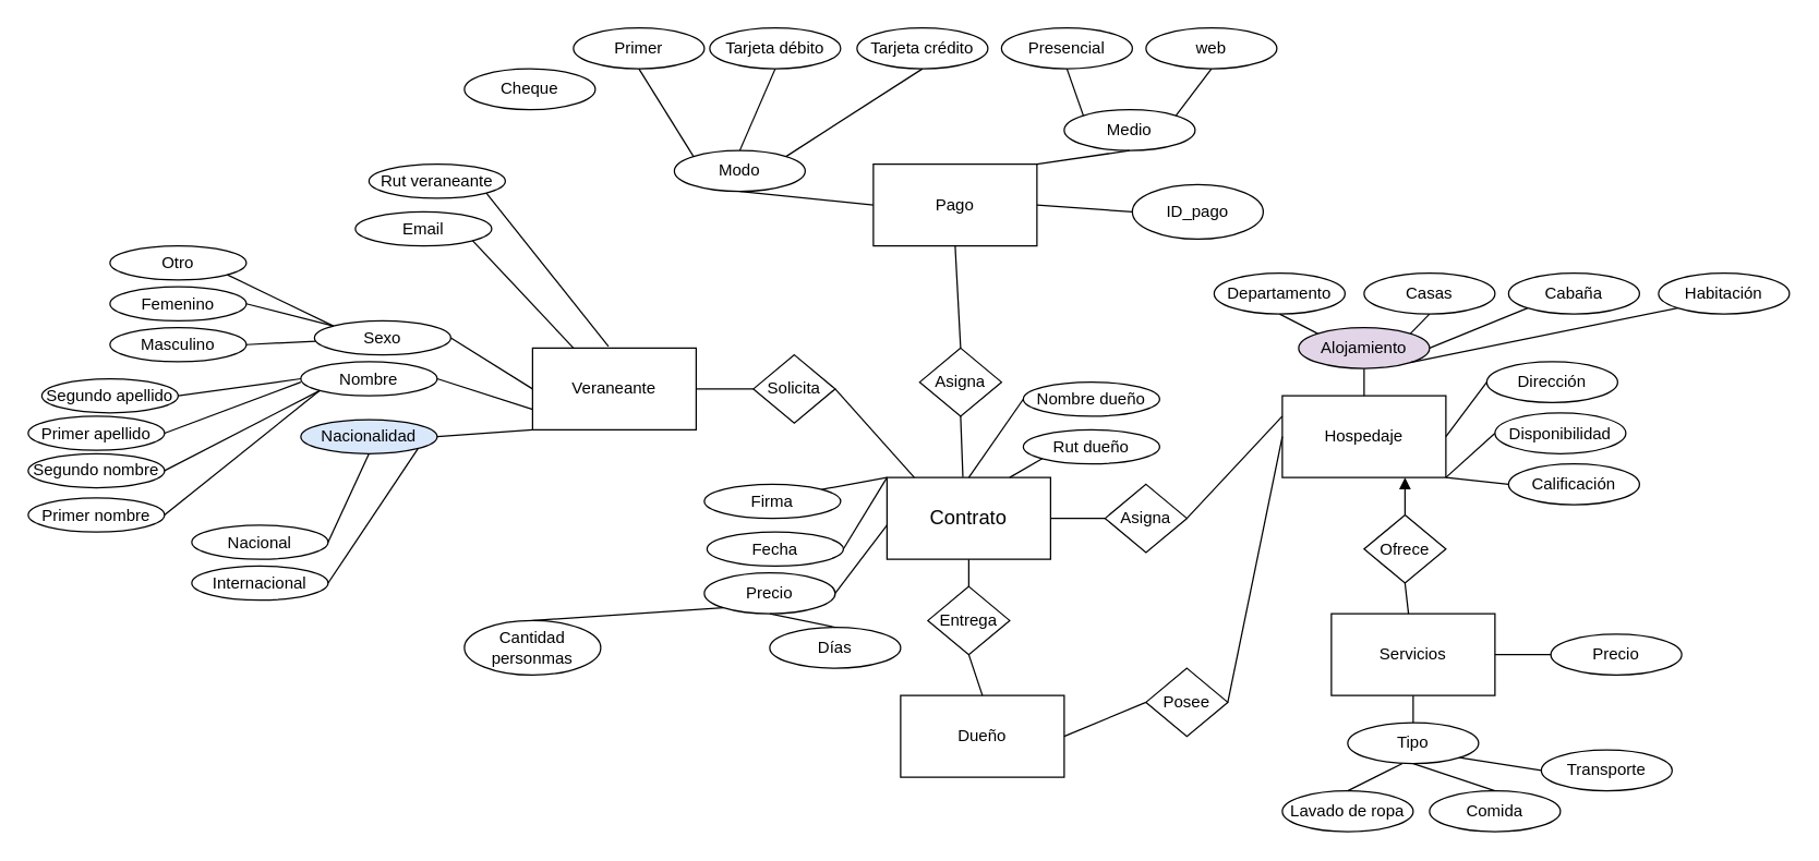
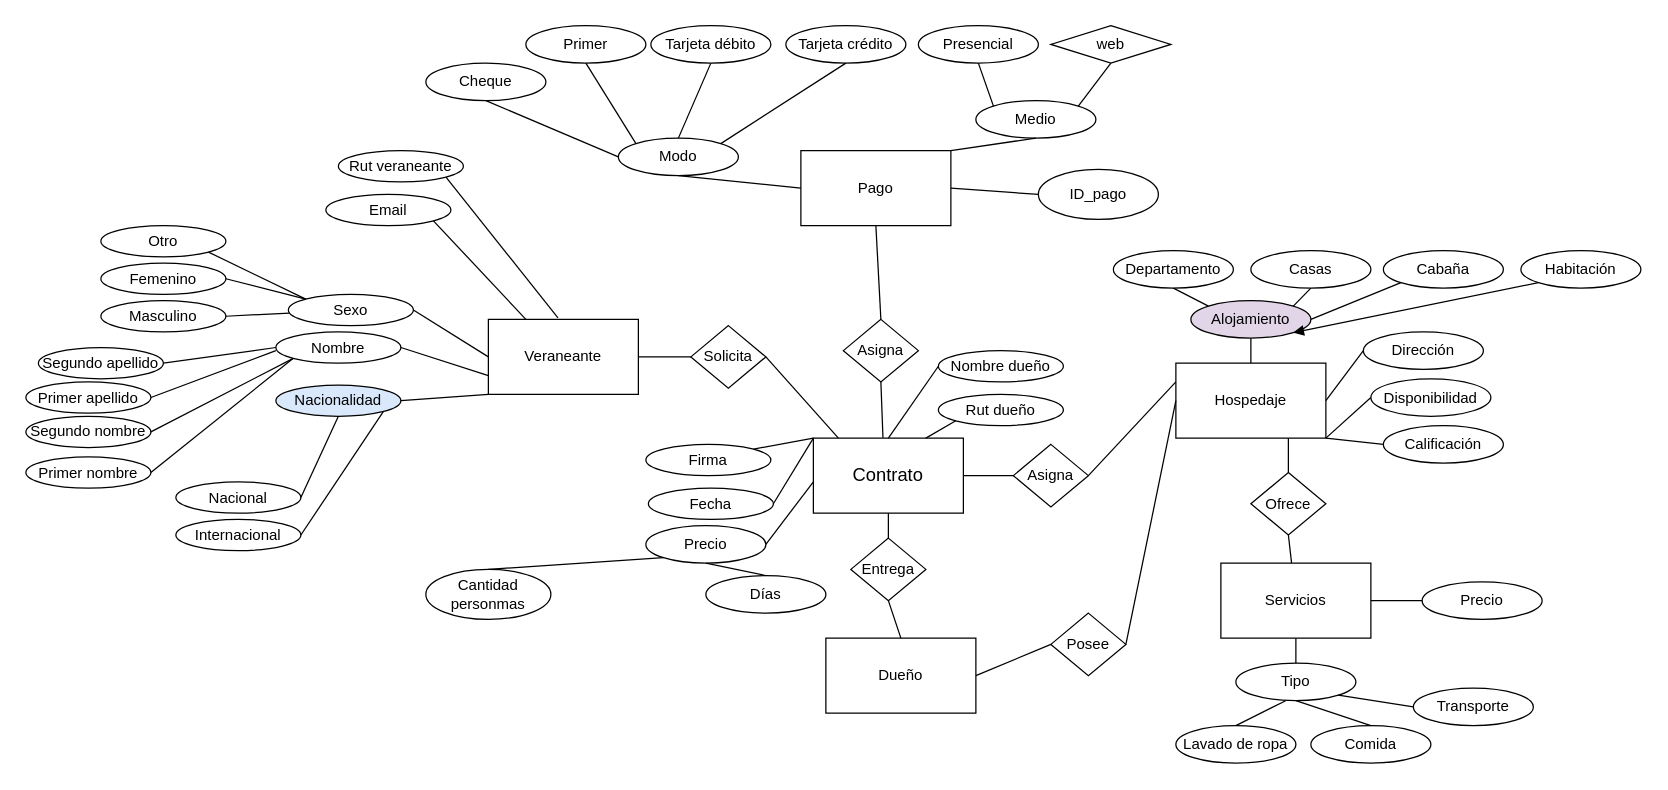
- <mxCell id="13" value="web" style="ellipse;whiteSpace=wrap;html=1;" parent="1" vertex="1"><mxGeometry x="840" y="20" width="96" height="30" as="geometry" /></mxCell>
+ <mxCell id="13" value="web" style="rhombus;whiteSpace=wrap;html=1;" parent="1" vertex="1"><mxGeometry x="840" y="20" width="96" height="30" as="geometry" /></mxCell>
+ <mxCell id="24" value="" style="endArrow=none;html=1;rounded=0;entryX=0;entryY=0.5;entryDx=0;entryDy=0;exitX=0.5;exitY=1;exitDx=0;exitDy=0;" parent="1" source="23" target="10" edge="1"><mxGeometry width="50" height="50" relative="1" as="geometry"><mxPoint x="478" y="60" as="sourcePoint" /><mxPoint x="518" y="125" as="targetPoint" /></mxGeometry></mxCell>
- <mxCell id="87" value="" style="endArrow=none;html=1;rounded=0;exitX=0;exitY=1;exitDx=0;exitDy=0;entryX=1;entryY=1;entryDx=0;entryDy=0;" parent="1" source="86" target="27" edge="1"><mxGeometry width="50" height="50" relative="1" as="geometry"><mxPoint x="1164" y="240" as="sourcePoint" /><mxPoint x="1050" y="265" as="targetPoint" /></mxGeometry></mxCell>
+ <mxCell id="87" value="" style="endArrow=block;html=1;rounded=0;exitX=0;exitY=1;exitDx=0;exitDy=0;entryX=1;entryY=1;entryDx=0;entryDy=0;" parent="1" source="86" target="27" edge="1"><mxGeometry width="50" height="50" relative="1" as="geometry"><mxPoint x="1164" y="240" as="sourcePoint" /><mxPoint x="1050" y="265" as="targetPoint" /></mxGeometry></mxCell>
- <mxCell id="60" value="" style="endArrow=block;html=1;rounded=0;entryX=0.75;entryY=1;entryDx=0;entryDy=0;exitX=0.5;exitY=0;exitDx=0;exitDy=0;" parent="1" source="59" target="4" edge="1"><mxGeometry width="50" height="50" relative="1" as="geometry"><mxPoint x="730" y="360" as="sourcePoint" /><mxPoint x="780" y="310" as="targetPoint" /></mxGeometry></mxCell>
+ <mxCell id="60" value="" style="endArrow=none;html=1;rounded=0;entryX=0.75;entryY=1;entryDx=0;entryDy=0;exitX=0.5;exitY=0;exitDx=0;exitDy=0;" parent="1" source="59" target="4" edge="1"><mxGeometry width="50" height="50" relative="1" as="geometry"><mxPoint x="730" y="360" as="sourcePoint" /><mxPoint x="780" y="310" as="targetPoint" /></mxGeometry></mxCell>
